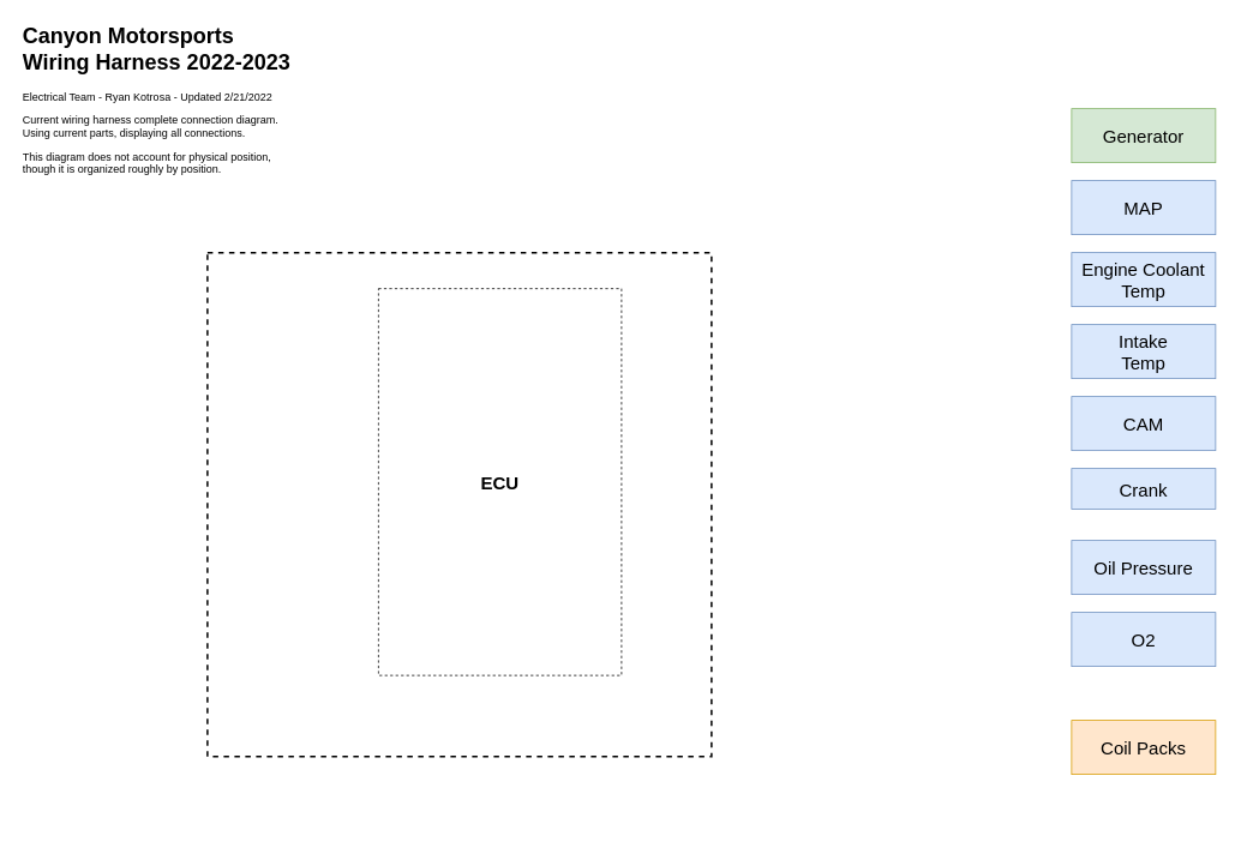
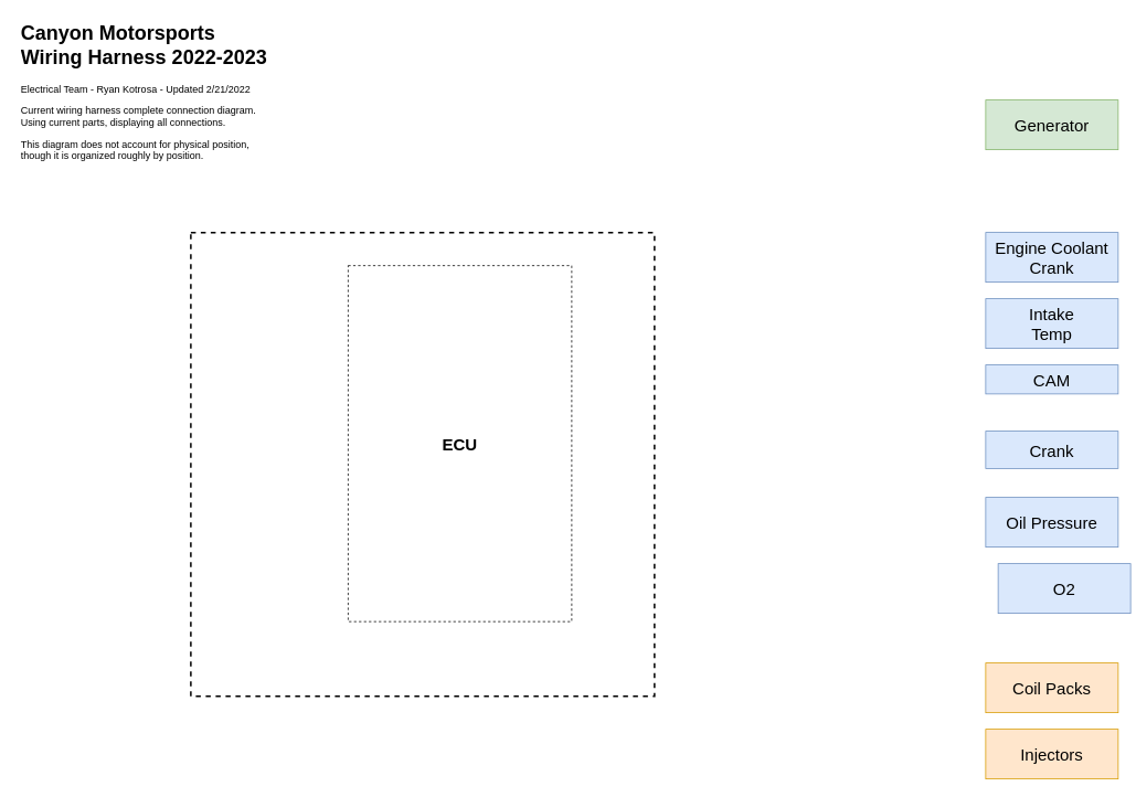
- <mxCell id="5" value="MAP" style="rounded=0;whiteSpace=wrap;html=1;fontSize=20;strokeWidth=1;fillColor=#dae8fc;strokeColor=#6c8ebf;" vertex="1" parent="1"><mxGeometry x="1190" y="200" width="160" height="60" as="geometry" /></mxCell>
- <mxCell id="6" value="Engine Coolant&lt;br&gt;Temp" style="rounded=0;whiteSpace=wrap;html=1;fontSize=20;strokeWidth=1;fillColor=#dae8fc;strokeColor=#6c8ebf;" vertex="1" parent="1"><mxGeometry x="1190" y="280" width="160" height="60" as="geometry" /></mxCell>
+ <mxCell id="6" value="Engine Coolant&lt;br&gt;Crank" style="rounded=0;whiteSpace=wrap;html=1;fontSize=20;strokeWidth=1;fillColor=#dae8fc;strokeColor=#6c8ebf;" vertex="1" parent="1"><mxGeometry x="1190" y="280" width="160" height="60" as="geometry" /></mxCell>
- <mxCell id="8" value="CAM" style="rounded=0;whiteSpace=wrap;html=1;fontSize=20;strokeWidth=1;fillColor=#dae8fc;strokeColor=#6c8ebf;" vertex="1" parent="1"><mxGeometry x="1190" y="440" width="160" height="60" as="geometry" /></mxCell>
+ <mxCell id="8" value="CAM" style="rounded=0;whiteSpace=wrap;html=1;fontSize=20;strokeWidth=1;fillColor=#dae8fc;strokeColor=#6c8ebf;" vertex="1" parent="1"><mxGeometry x="1190" y="440" width="160" height="35" as="geometry" /></mxCell>
- <mxCell id="11" value="O2" style="rounded=0;whiteSpace=wrap;html=1;fontSize=20;strokeWidth=1;fillColor=#dae8fc;strokeColor=#6c8ebf;" vertex="1" parent="1"><mxGeometry x="1190" y="680" width="160" height="60" as="geometry" /></mxCell>
+ <mxCell id="11" value="O2" style="rounded=0;whiteSpace=wrap;html=1;fontSize=20;strokeWidth=1;fillColor=#dae8fc;strokeColor=#6c8ebf;" vertex="1" parent="1"><mxGeometry x="1205" y="680" width="160" height="60" as="geometry" /></mxCell>
+ <mxCell id="14" value="Injectors" style="rounded=0;whiteSpace=wrap;html=1;fontSize=20;strokeWidth=1;fillColor=#ffe6cc;strokeColor=#d79b00;" vertex="1" parent="1"><mxGeometry x="1190" y="880" width="160" height="60" as="geometry" /></mxCell>
